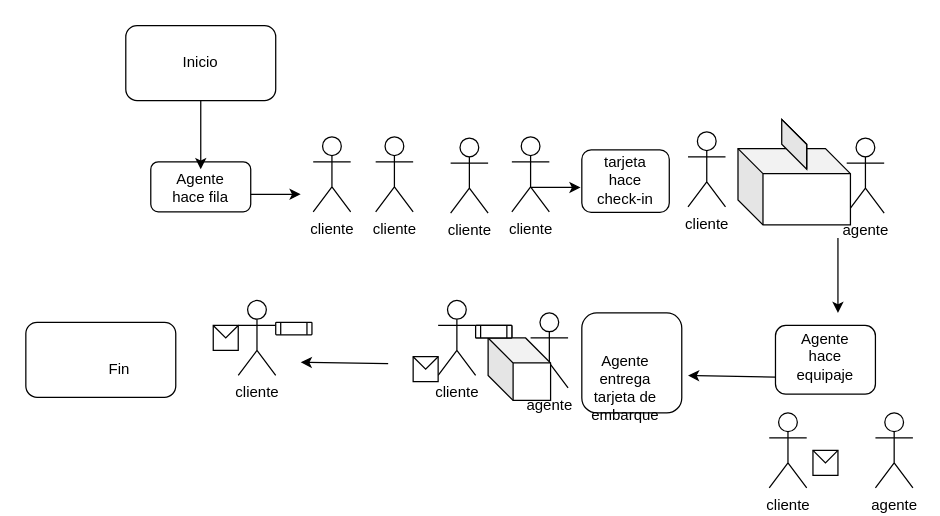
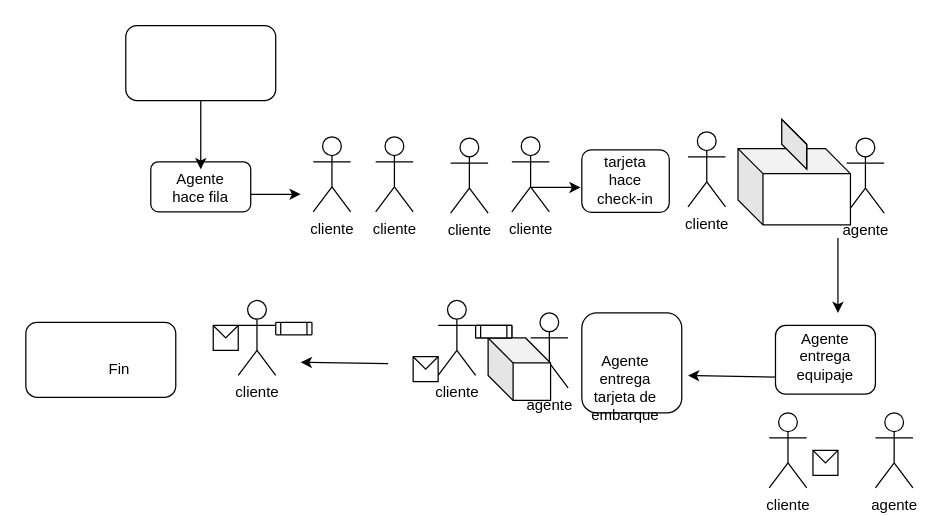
- <mxCell id="9" value="Inicio" style="text;html=1;align=center;verticalAlign=middle;whiteSpace=wrap;rounded=0;" vertex="1" parent="1"><mxGeometry x="130" y="35" width="60" height="30" as="geometry" /></mxCell>
- <mxCell id="22" value="Agente hace equipaje" style="text;html=1;align=center;verticalAlign=middle;whiteSpace=wrap;rounded=0;" vertex="1" parent="1"><mxGeometry x="630" y="270" width="60" height="30" as="geometry" /></mxCell>
+ <mxCell id="22" value="Agente entrega equipaje" style="text;html=1;align=center;verticalAlign=middle;whiteSpace=wrap;rounded=0;" vertex="1" parent="1"><mxGeometry x="630" y="270" width="60" height="30" as="geometry" /></mxCell>
